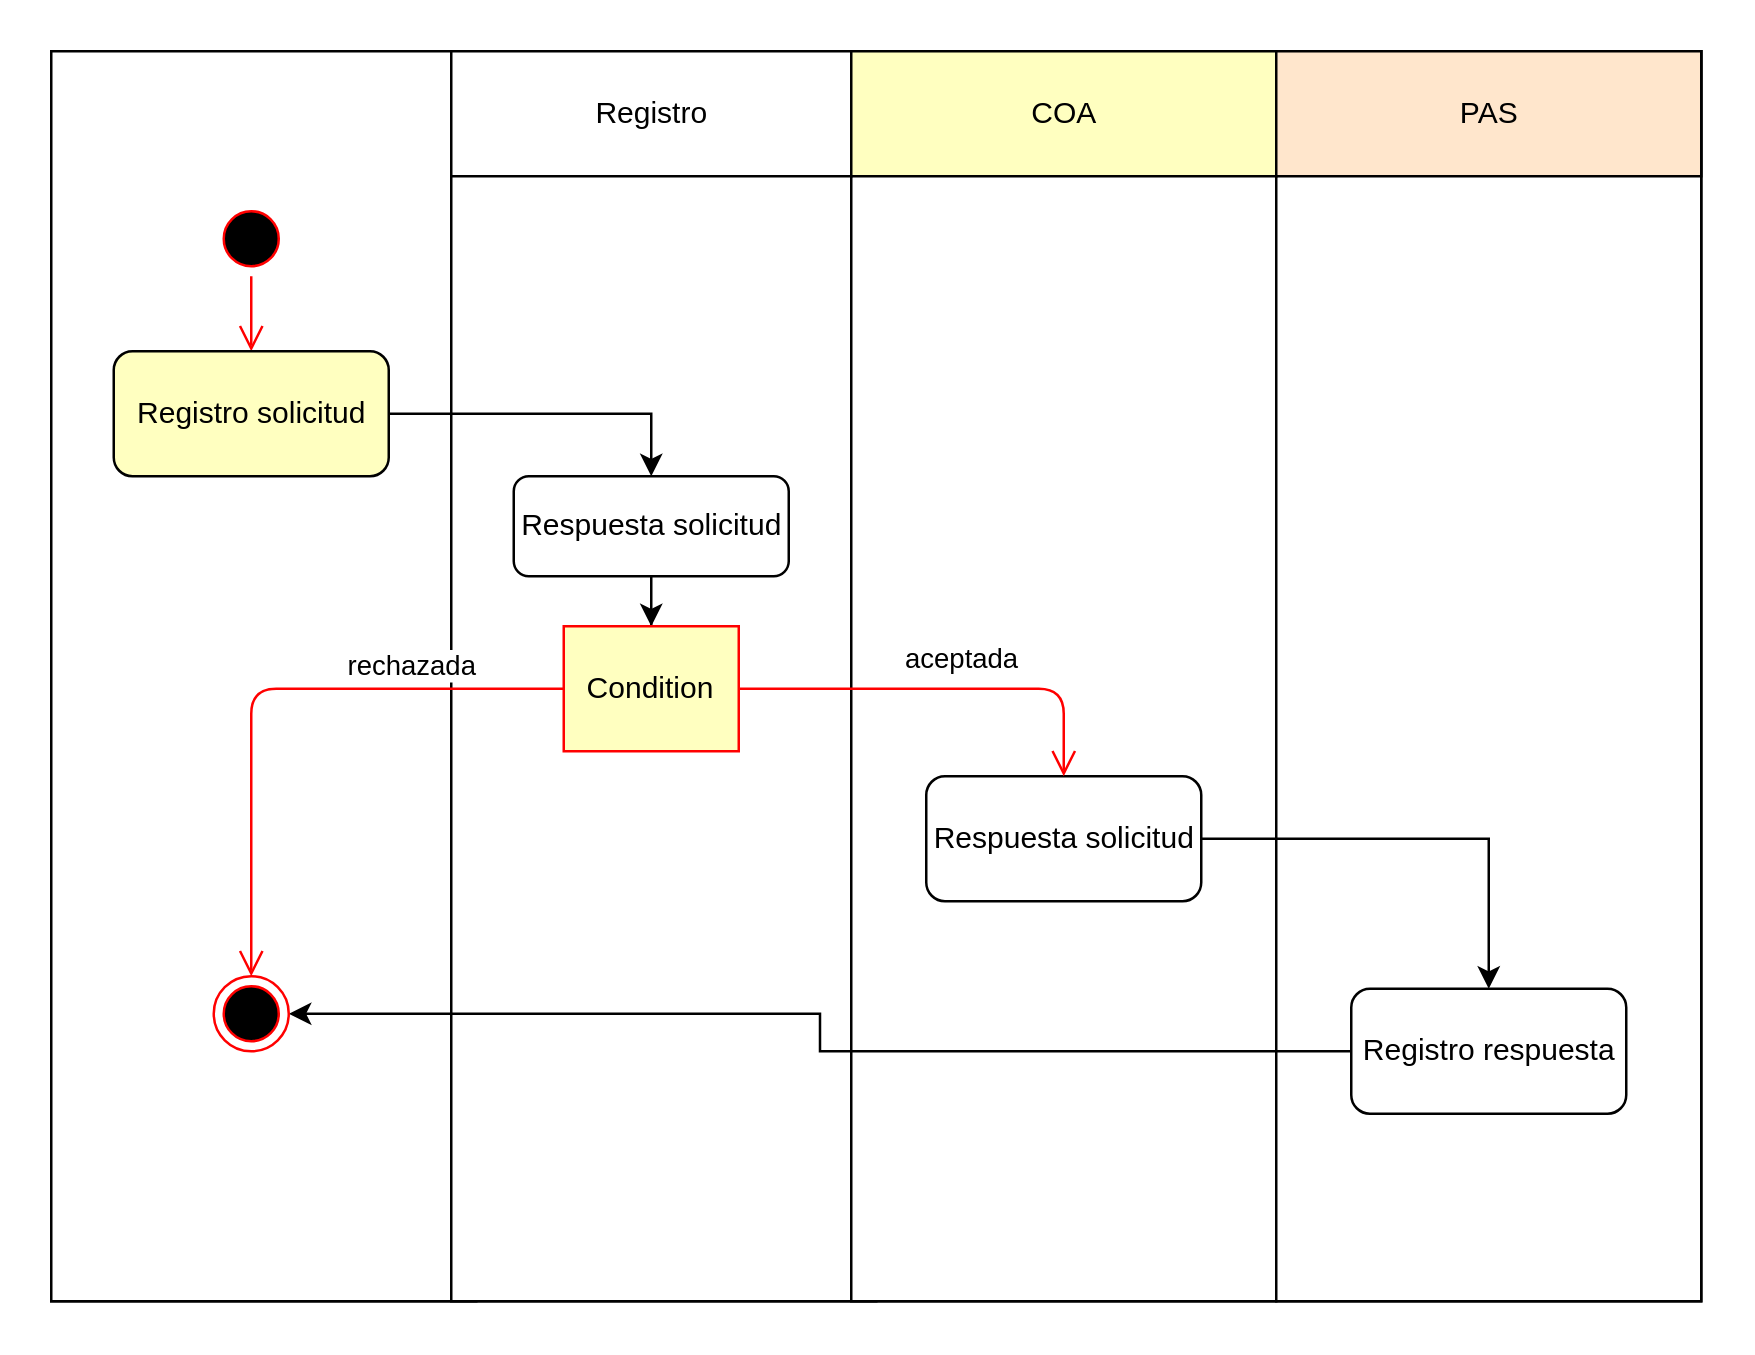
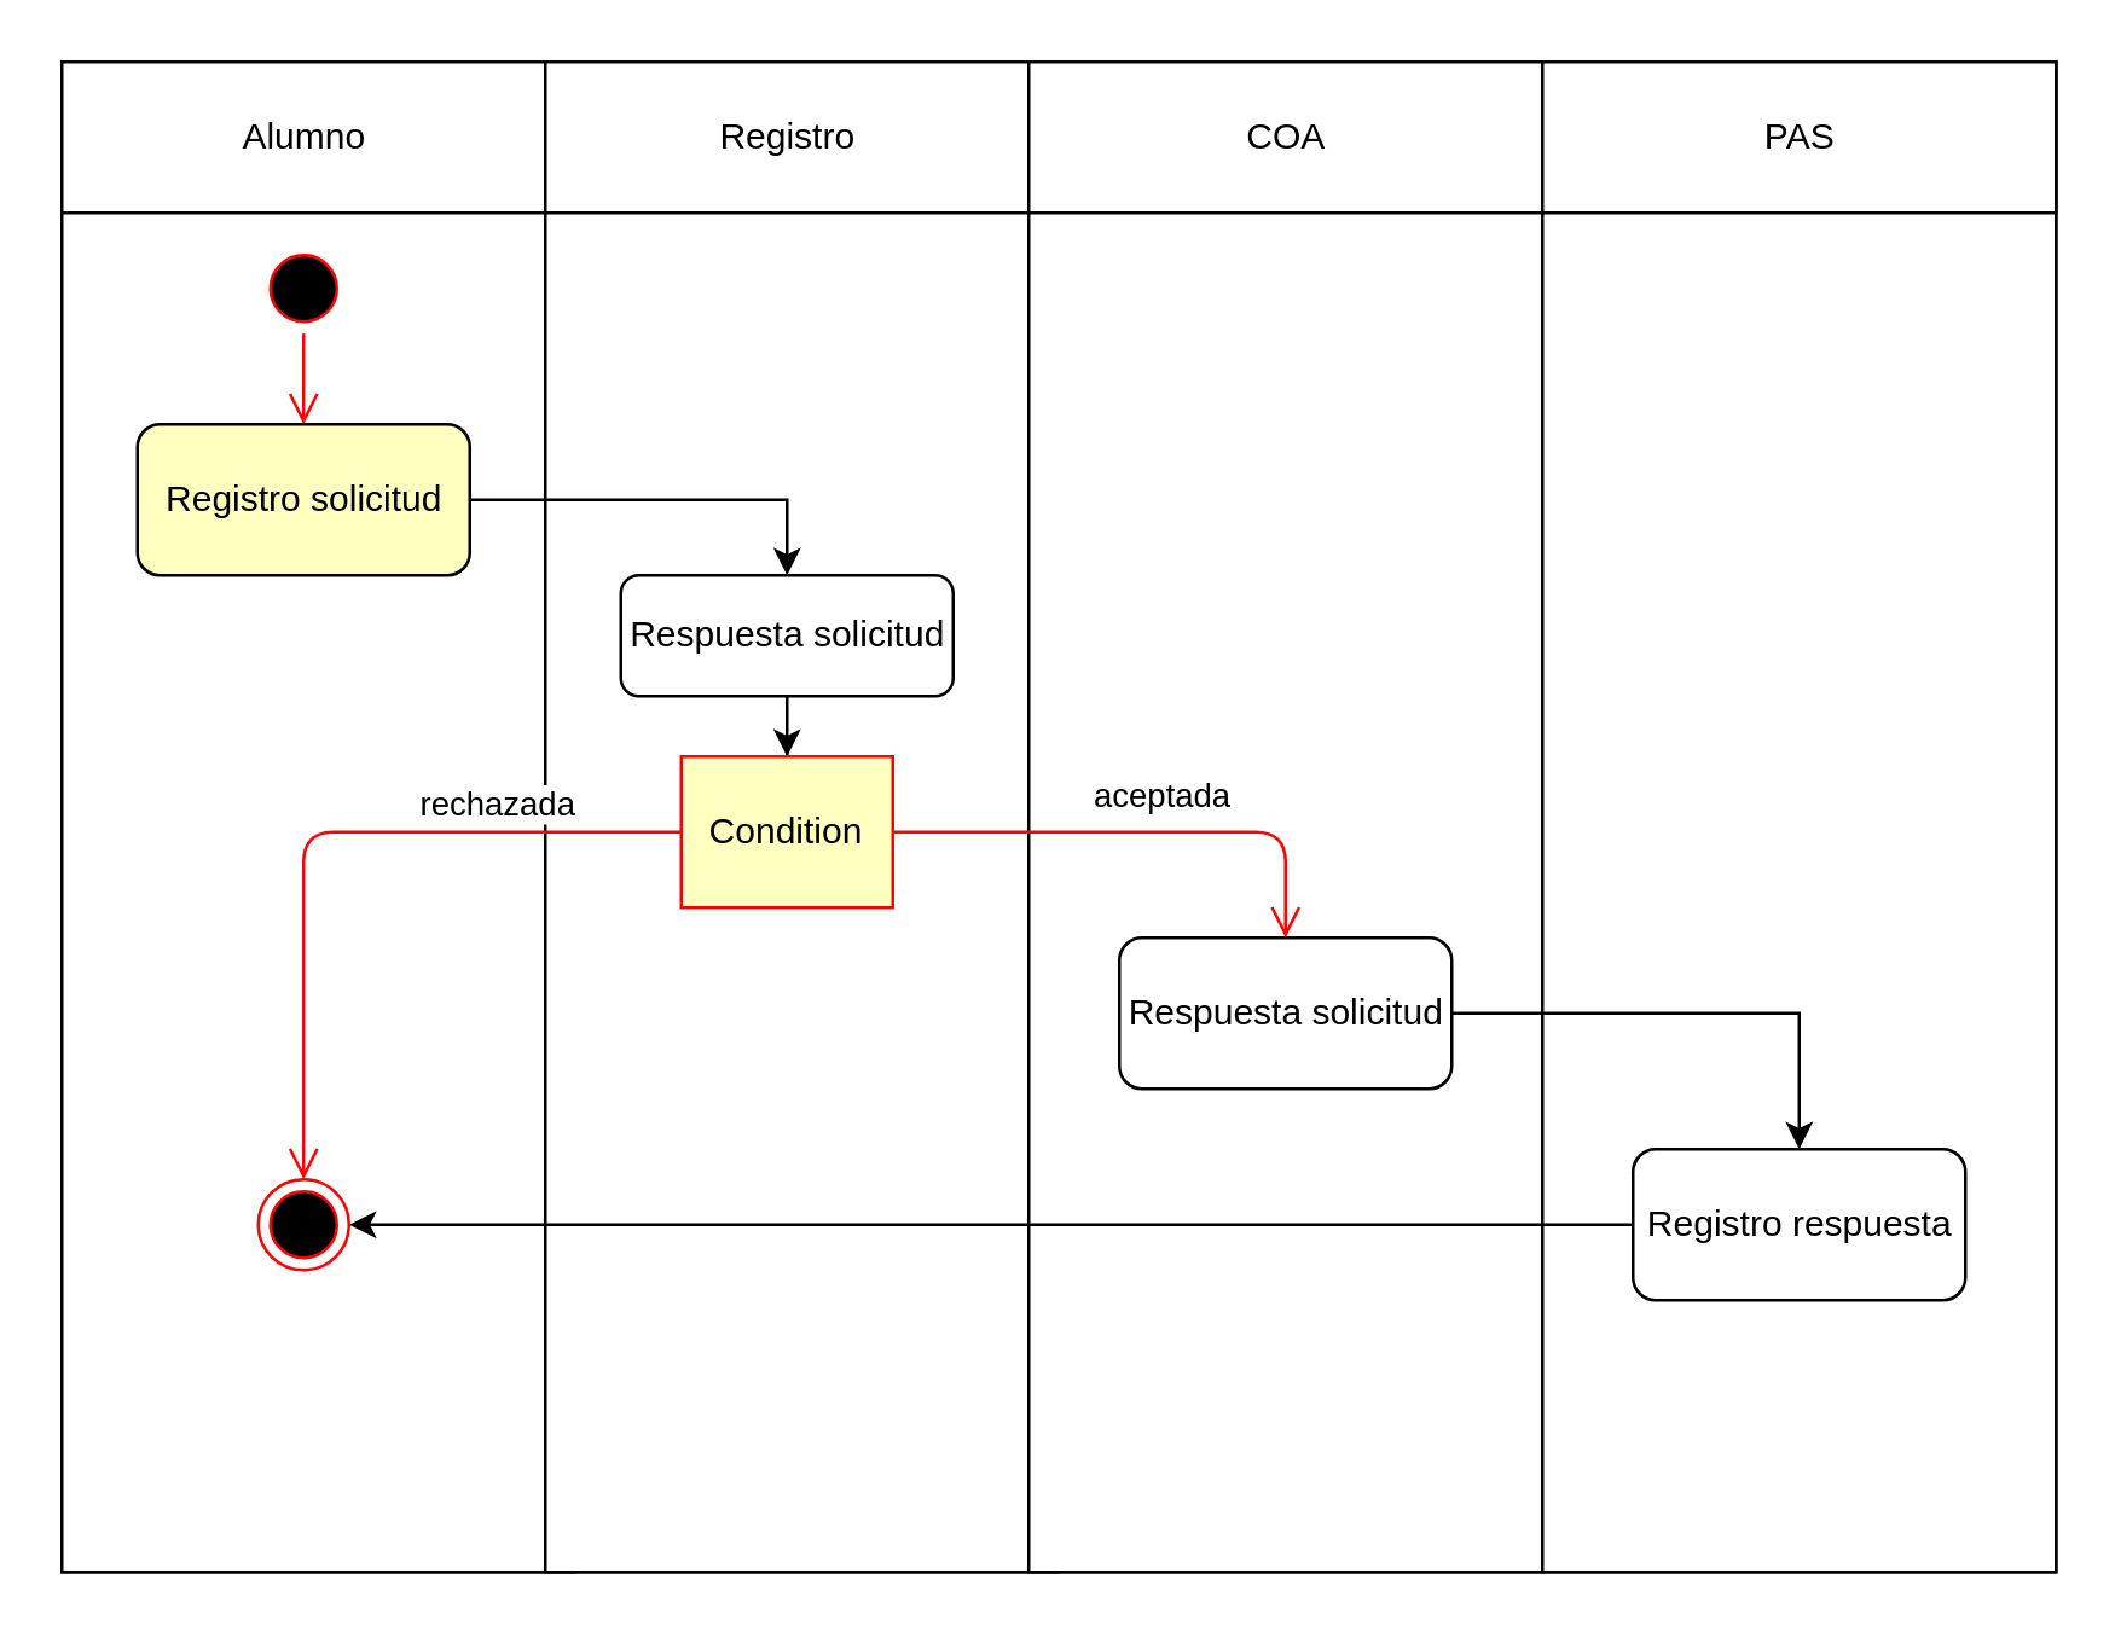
+ <mxCell id="7" value="Alumno" style="html=1;" vertex="1" parent="1"><mxGeometry x="20" y="20" width="160" height="50" as="geometry" /></mxCell>
- <mxCell id="9" value="COA" style="html=1;fillColor=#ffffc0;" vertex="1" parent="1"><mxGeometry x="340" y="20" width="170" height="50" as="geometry" /></mxCell>
+ <mxCell id="9" value="COA" style="html=1;" vertex="1" parent="1"><mxGeometry x="340" y="20" width="170" height="50" as="geometry" /></mxCell>
- <mxCell id="10" value="PAS" style="html=1;fillColor=#ffe6cc;" vertex="1" parent="1"><mxGeometry x="510" y="20" width="170" height="50" as="geometry" /></mxCell>
+ <mxCell id="10" value="PAS" style="html=1;" vertex="1" parent="1"><mxGeometry x="510" y="20" width="170" height="50" as="geometry" /></mxCell>
- <mxCell id="18" value="Registro respuesta" style="html=1;rounded=1;" vertex="1" parent="1"><mxGeometry x="540" y="395" width="110" height="50" as="geometry" /></mxCell>
+ <mxCell id="18" value="Registro respuesta" style="html=1;rounded=1;" vertex="1" parent="1"><mxGeometry x="540" y="380" width="110" height="50" as="geometry" /></mxCell>
